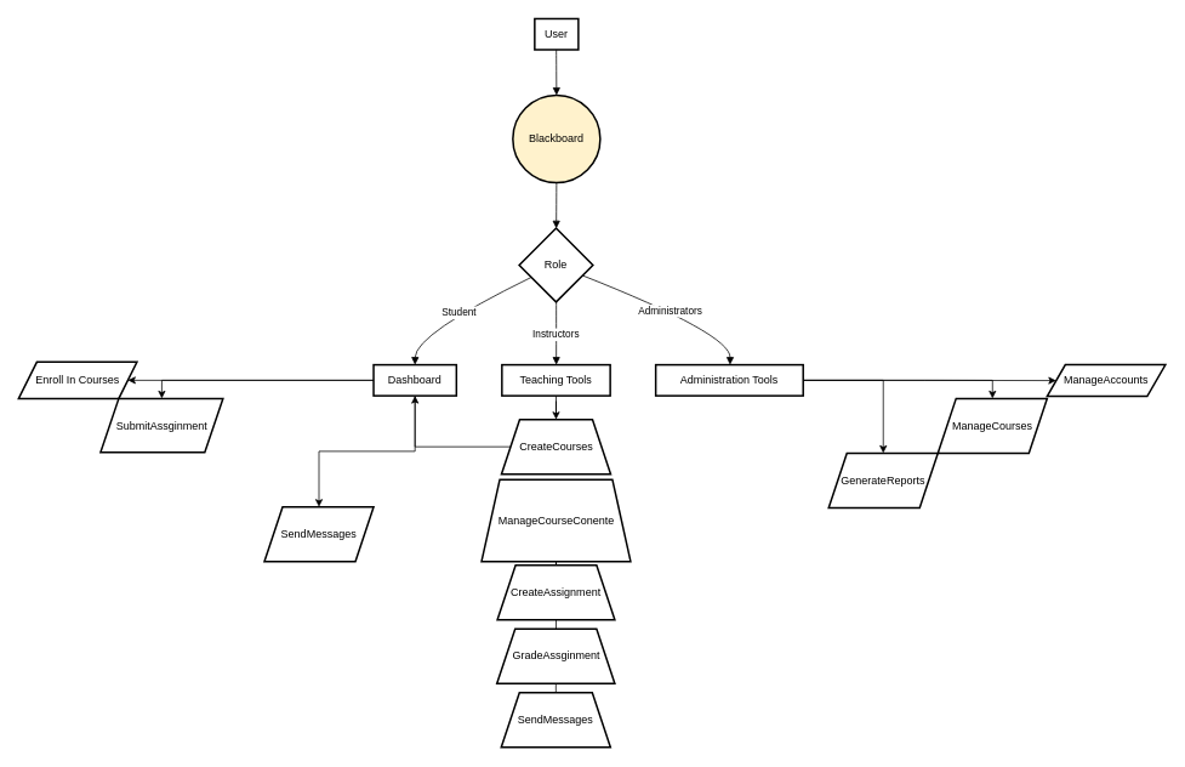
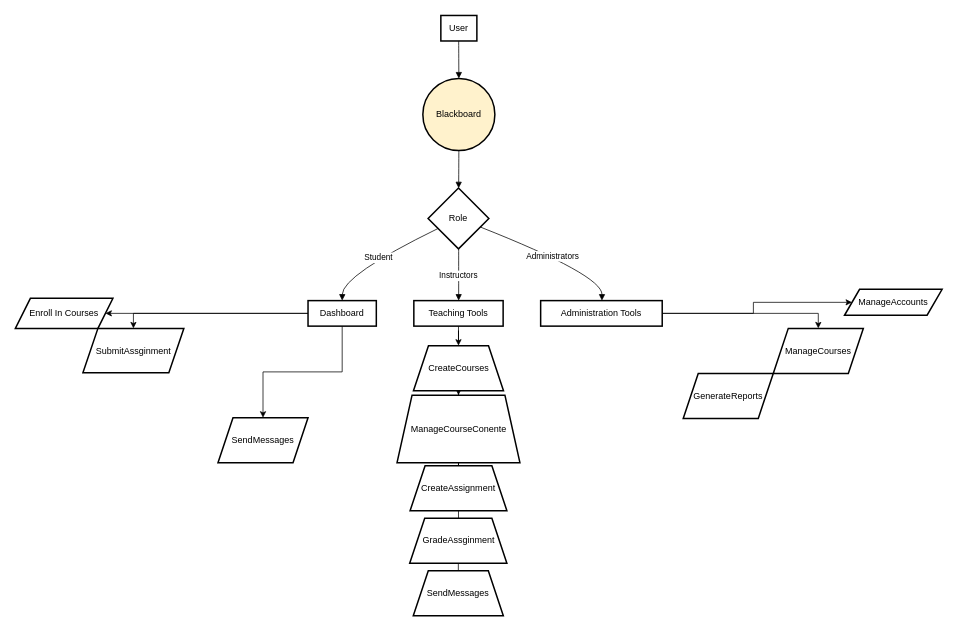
- <mxCell id="32" value="ManageAccounts" style="shape=parallelogram;perimeter=parallelogramPerimeter;whiteSpace=wrap;html=1;fixedSize=1;strokeWidth=2;" vertex="1" parent="1"><mxGeometry x="1150" y="400" width="130" height="34.5" as="geometry" /></mxCell>
+ <mxCell id="32" value="ManageAccounts" style="shape=parallelogram;perimeter=parallelogramPerimeter;whiteSpace=wrap;html=1;fixedSize=1;strokeWidth=2;" vertex="1" parent="1"><mxGeometry x="1125" y="385" width="130" height="34.5" as="geometry" /></mxCell>
- <mxCell id="13" value="" style="edgeStyle=orthogonalEdgeStyle;rounded=0;orthogonalLoop=1;jettySize=auto;html=1;" edge="1" parent="1" source="14" target="34"><mxGeometry relative="1" as="geometry" /></mxCell>
- <mxCell id="23" value="" style="edgeStyle=orthogonalEdgeStyle;rounded=0;orthogonalLoop=1;jettySize=auto;html=1;" edge="1" parent="1" source="24" target="8"><mxGeometry relative="1" as="geometry" /></mxCell>
+ <mxCell id="23" value="" style="edgeStyle=orthogonalEdgeStyle;rounded=0;orthogonalLoop=1;jettySize=auto;html=1;" edge="1" parent="1" source="24" target="26"><mxGeometry relative="1" as="geometry" /></mxCell>
